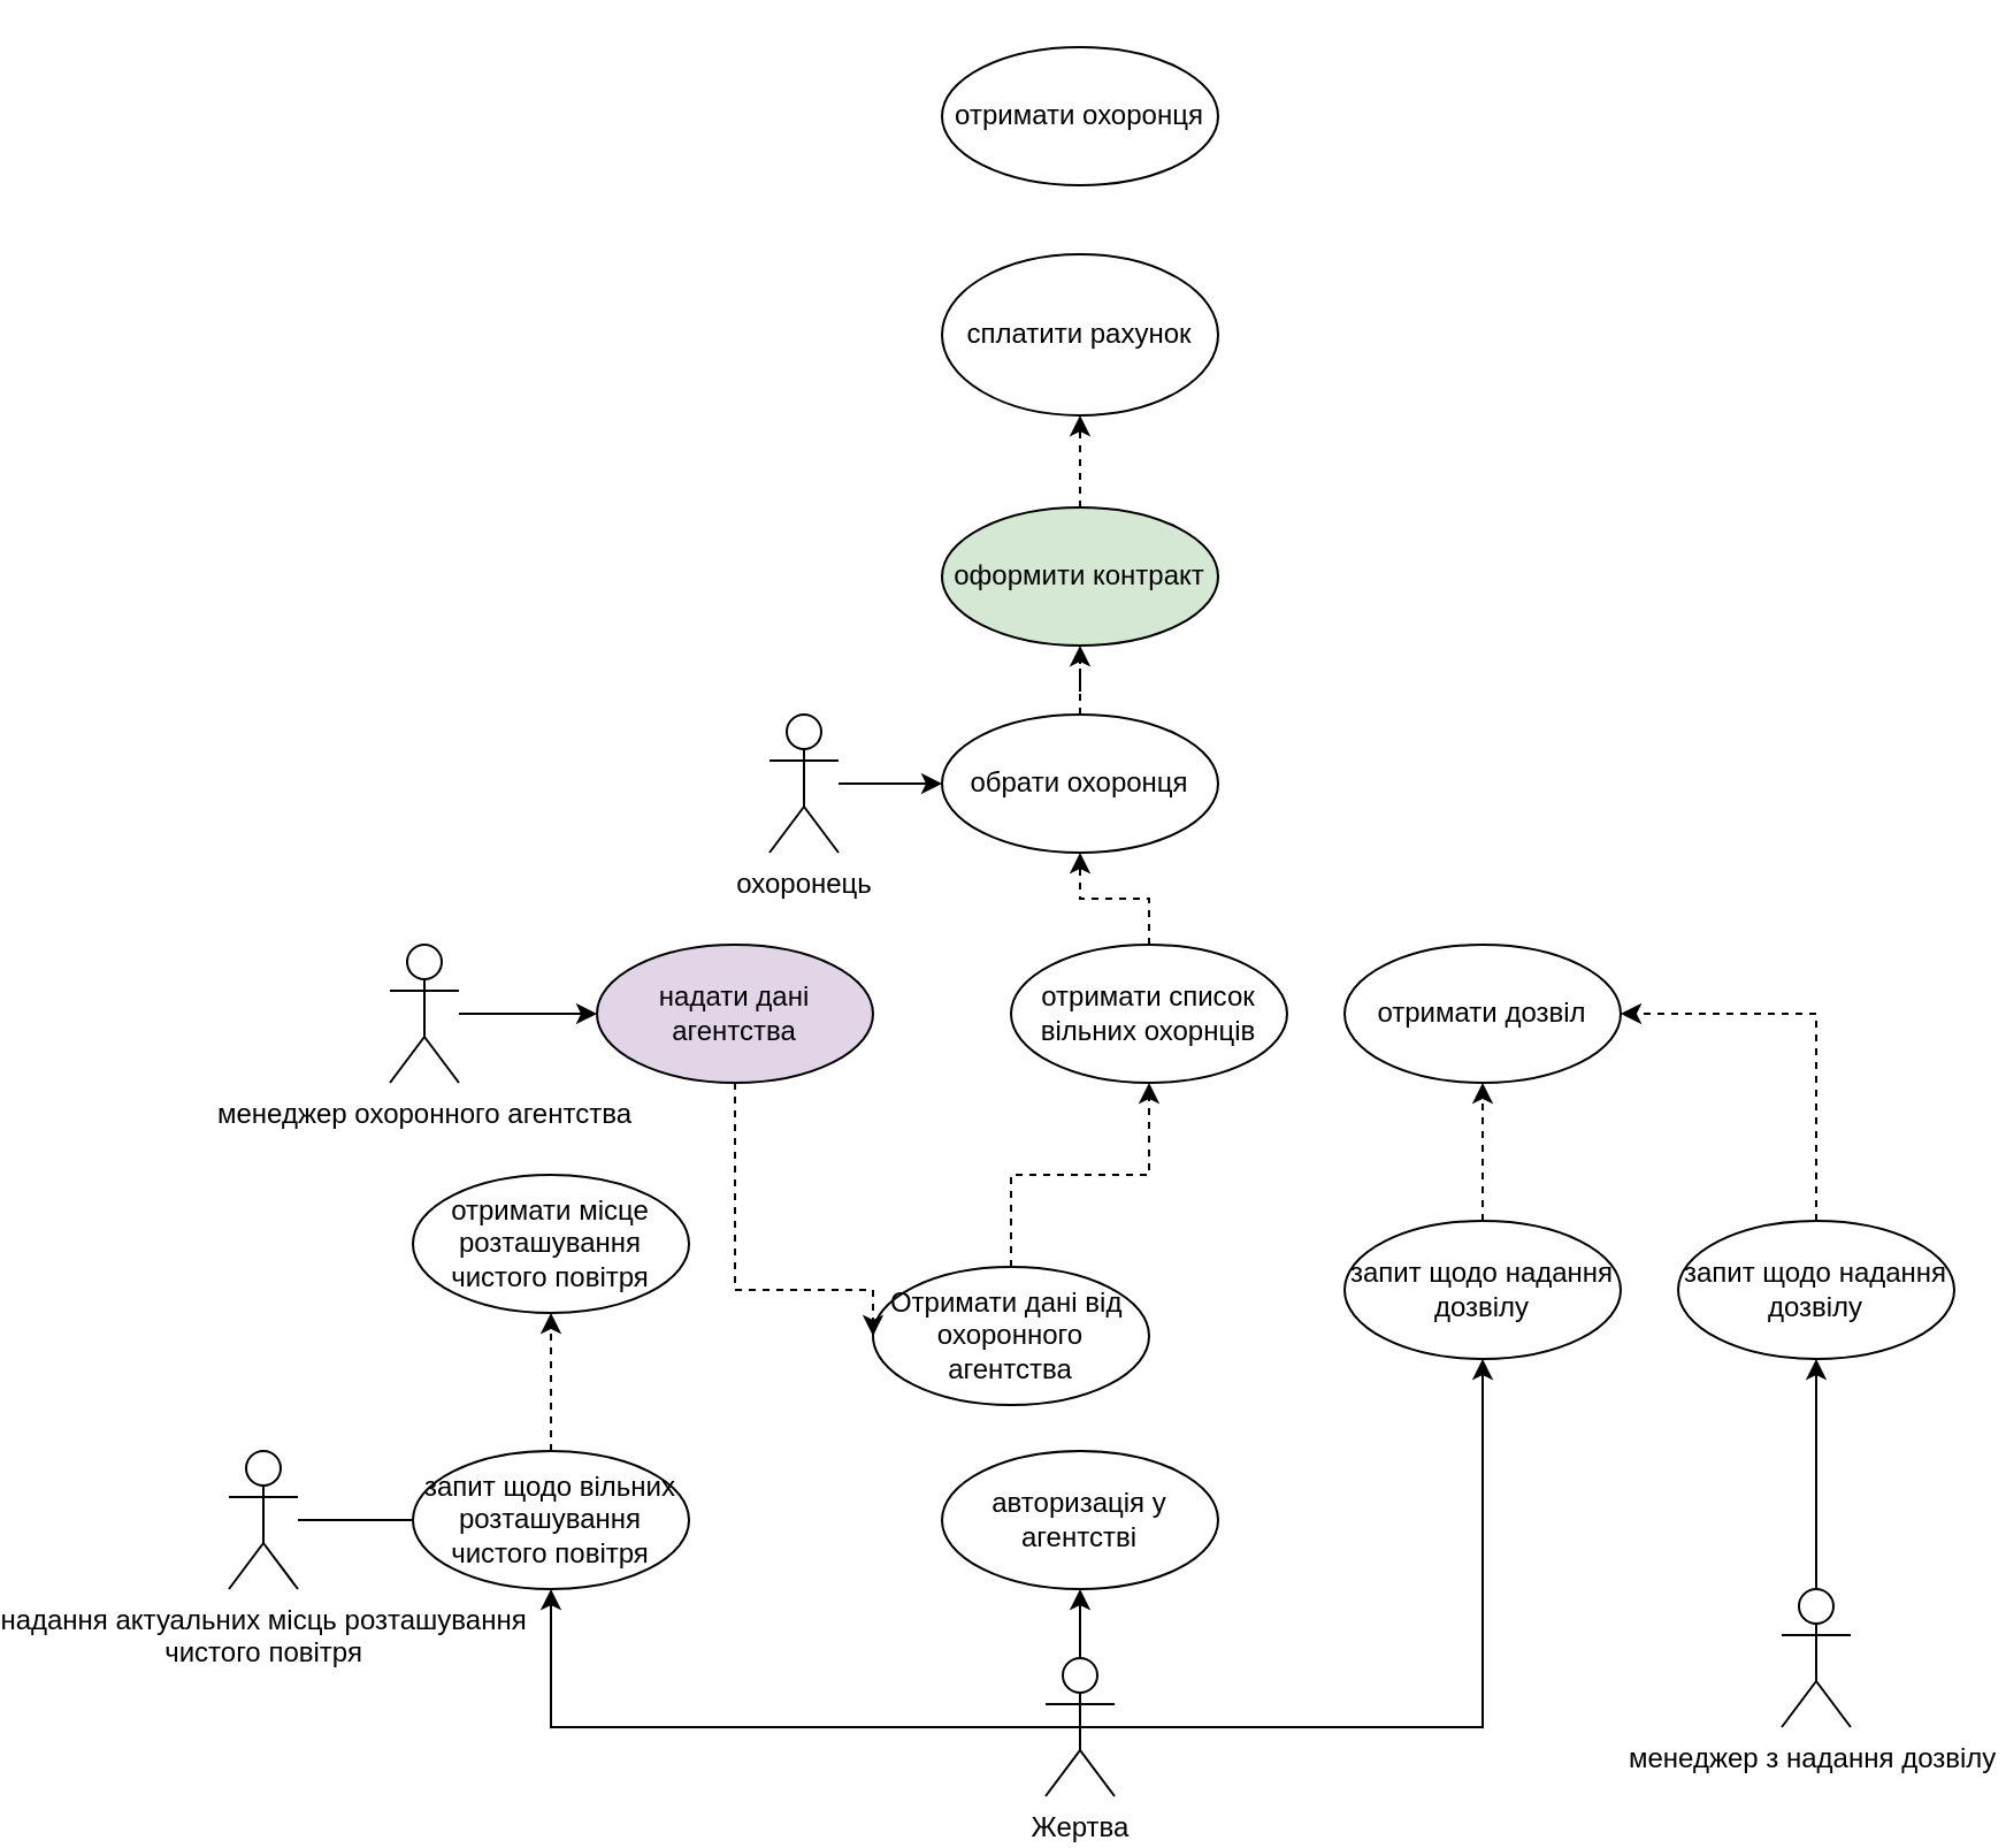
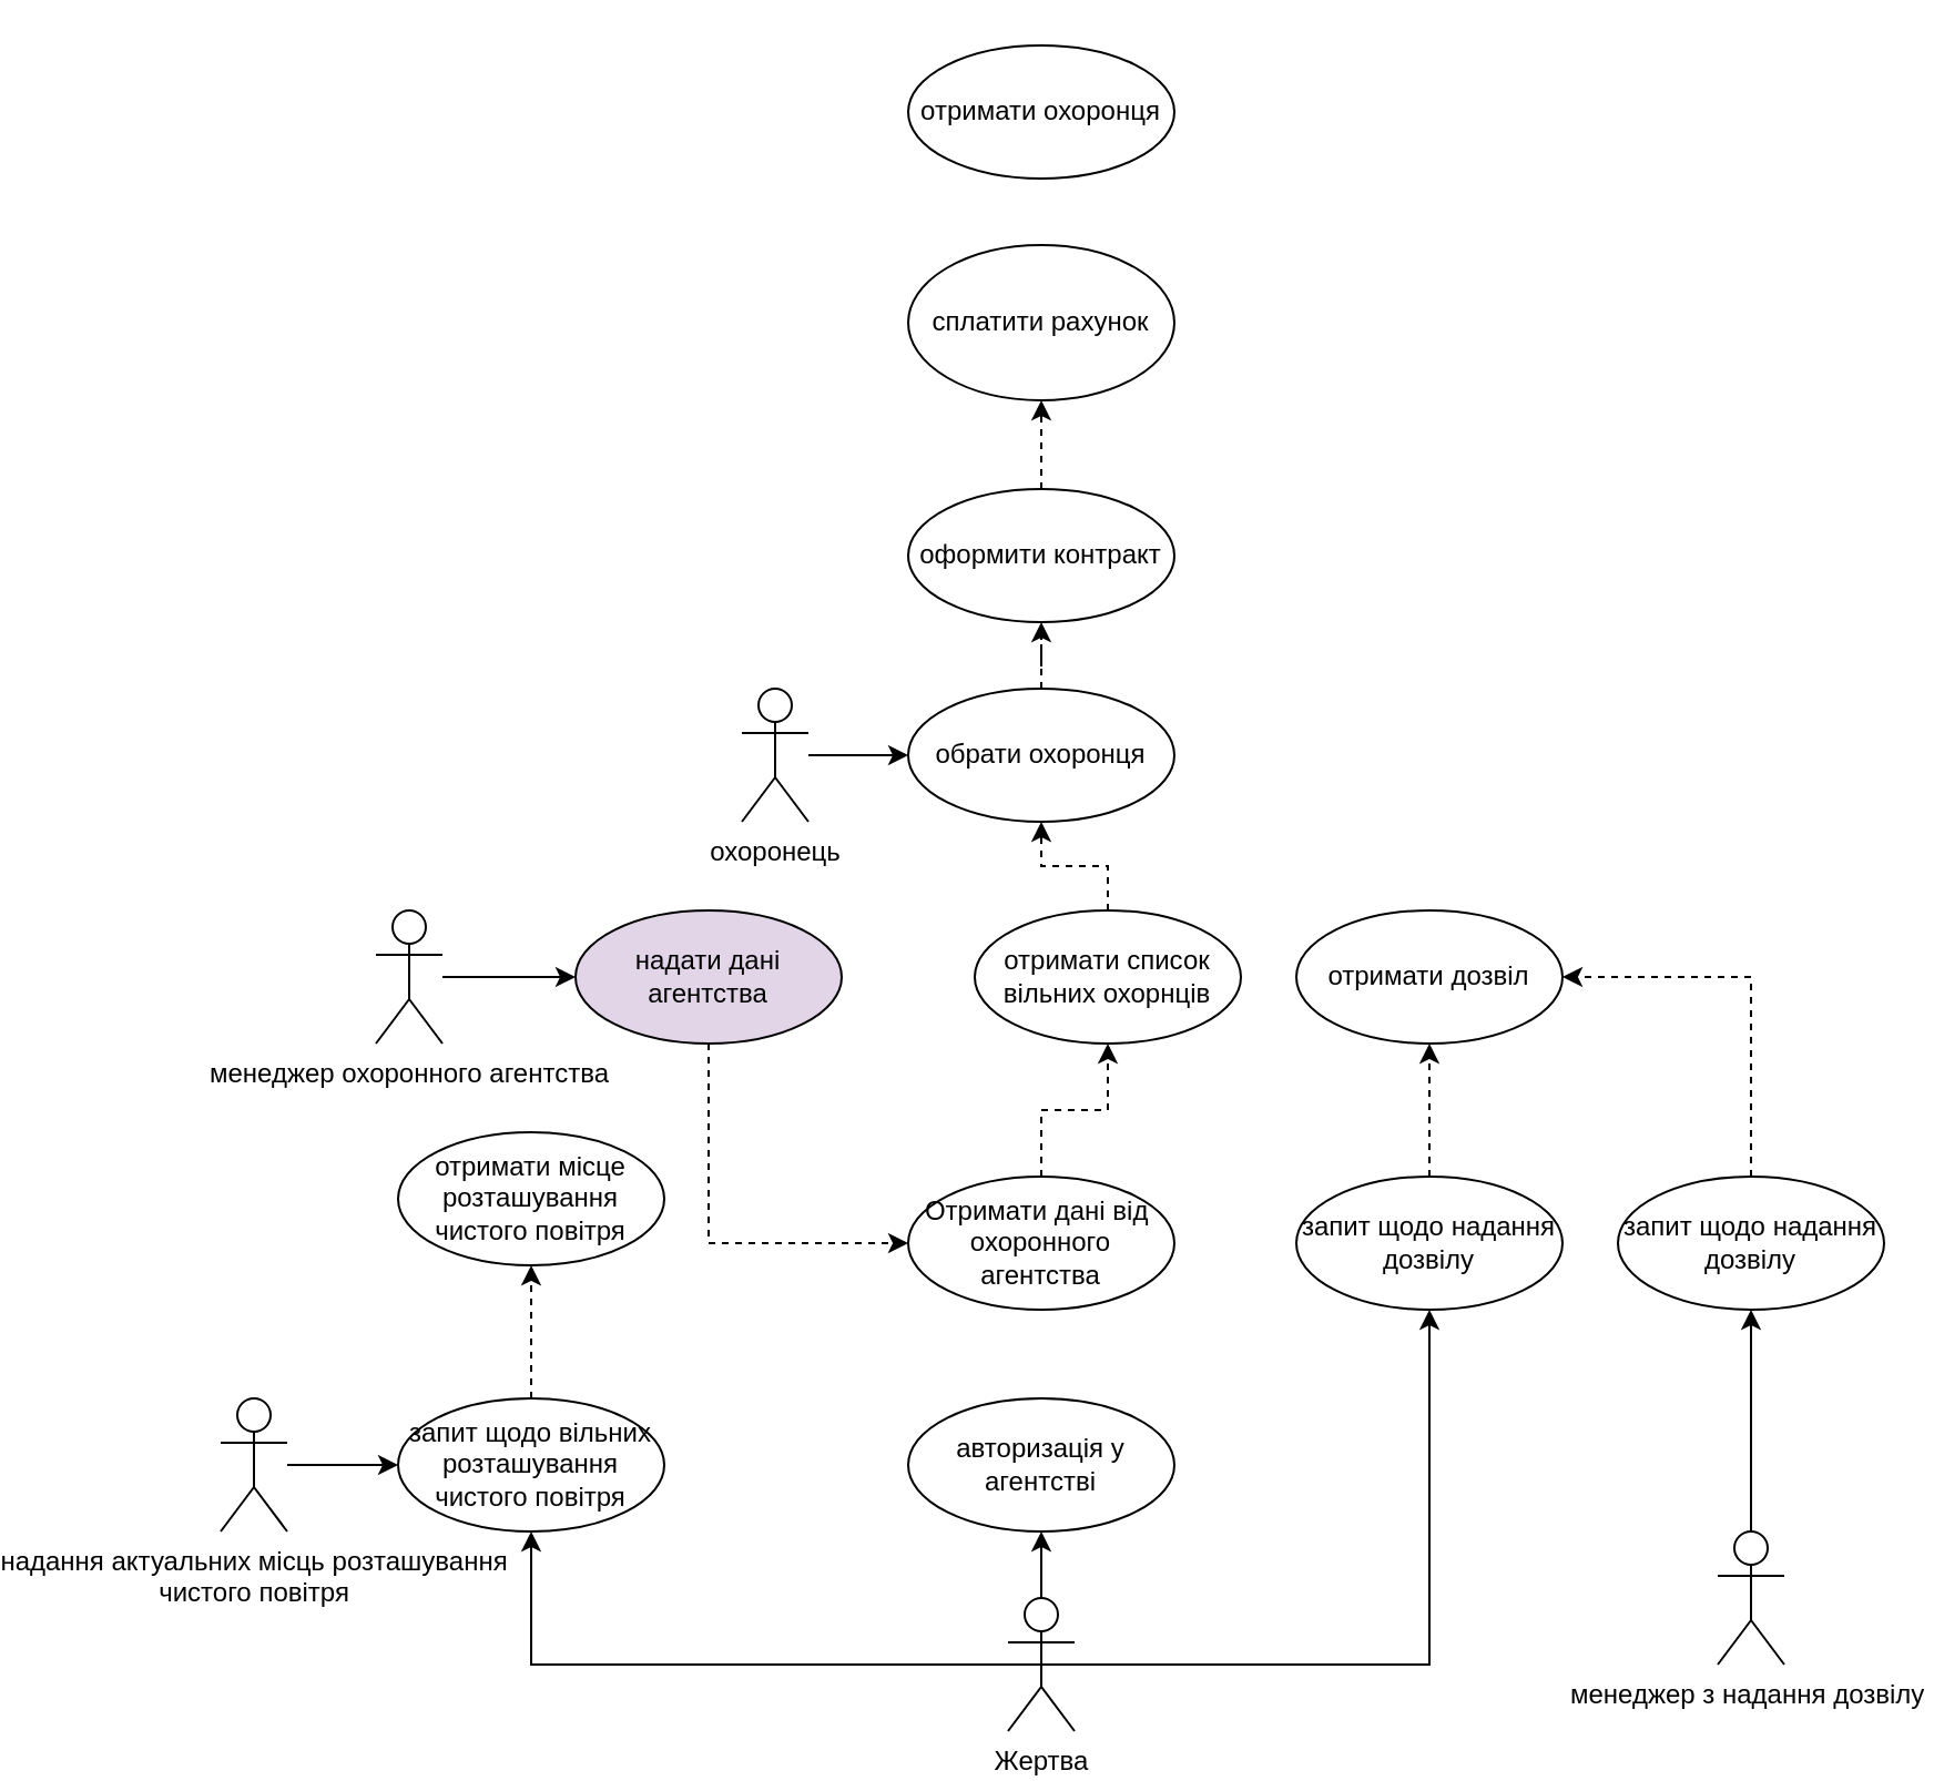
- <mxCell id="19" value="оформити контракт" style="ellipse;whiteSpace=wrap;html=1;fillColor=#d5e8d4;" vertex="1" parent="1"><mxGeometry x="330" y="220" width="120" height="60" as="geometry" /></mxCell>
+ <mxCell id="19" value="оформити контракт" style="ellipse;whiteSpace=wrap;html=1;" vertex="1" parent="1"><mxGeometry x="330" y="220" width="120" height="60" as="geometry" /></mxCell>
- <mxCell id="13" value="Отримати дані від&amp;nbsp;&lt;br&gt;охоронного агентства" style="ellipse;whiteSpace=wrap;html=1;" vertex="1" parent="1"><mxGeometry x="300" y="550" width="120" height="60" as="geometry" /></mxCell>
+ <mxCell id="13" value="Отримати дані від&amp;nbsp;&lt;br&gt;охоронного агентства" style="ellipse;whiteSpace=wrap;html=1;" vertex="1" parent="1"><mxGeometry x="330" y="530" width="120" height="60" as="geometry" /></mxCell>
- <mxCell id="22" style="edgeStyle=orthogonalEdgeStyle;rounded=0;orthogonalLoop=1;jettySize=auto;html=1;entryX=0;entryY=0.5;entryDx=0;entryDy=0;endArrow=none;" edge="1" parent="1" source="23" target="30"><mxGeometry relative="1" as="geometry" /></mxCell>
+ <mxCell id="22" style="edgeStyle=orthogonalEdgeStyle;rounded=0;orthogonalLoop=1;jettySize=auto;html=1;entryX=0;entryY=0.5;entryDx=0;entryDy=0;" edge="1" parent="1" source="23" target="30"><mxGeometry relative="1" as="geometry" /></mxCell>
